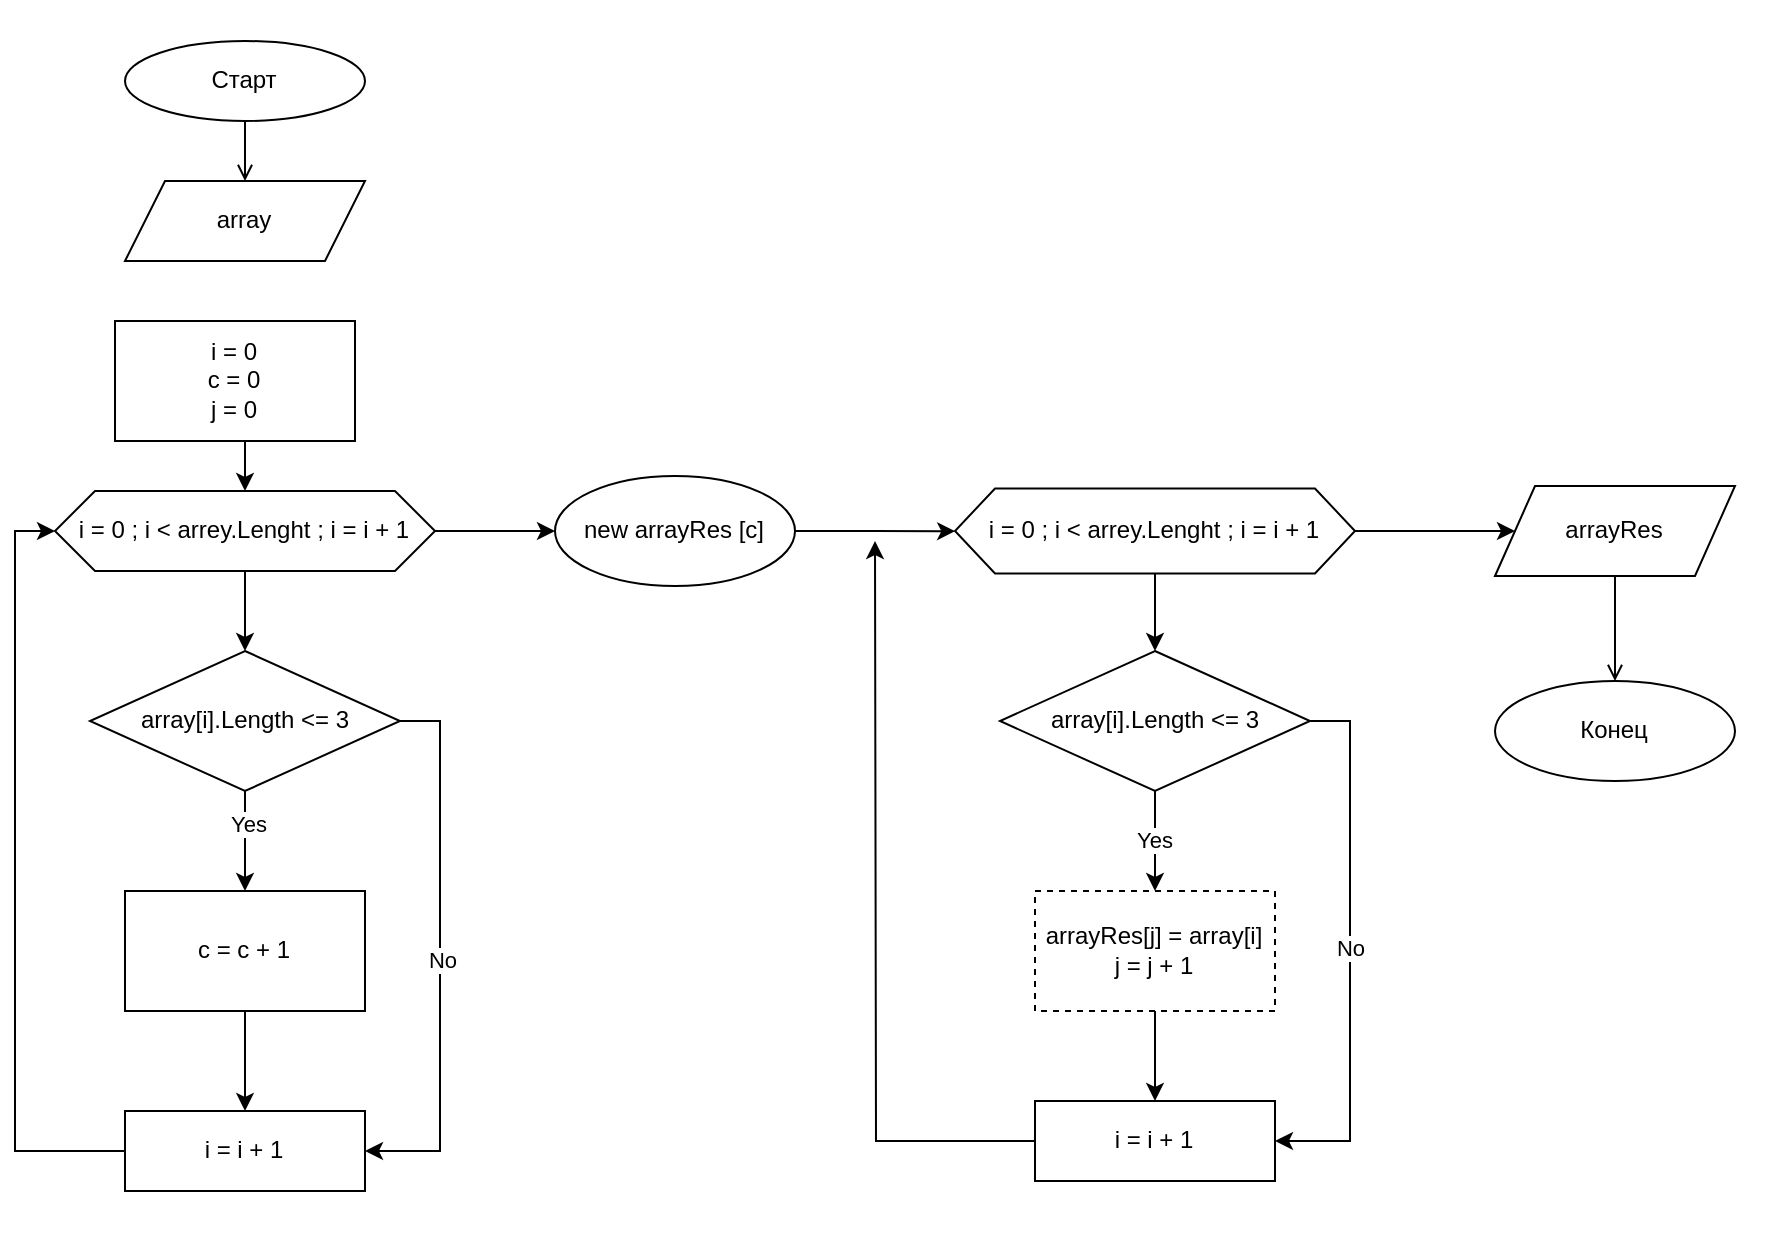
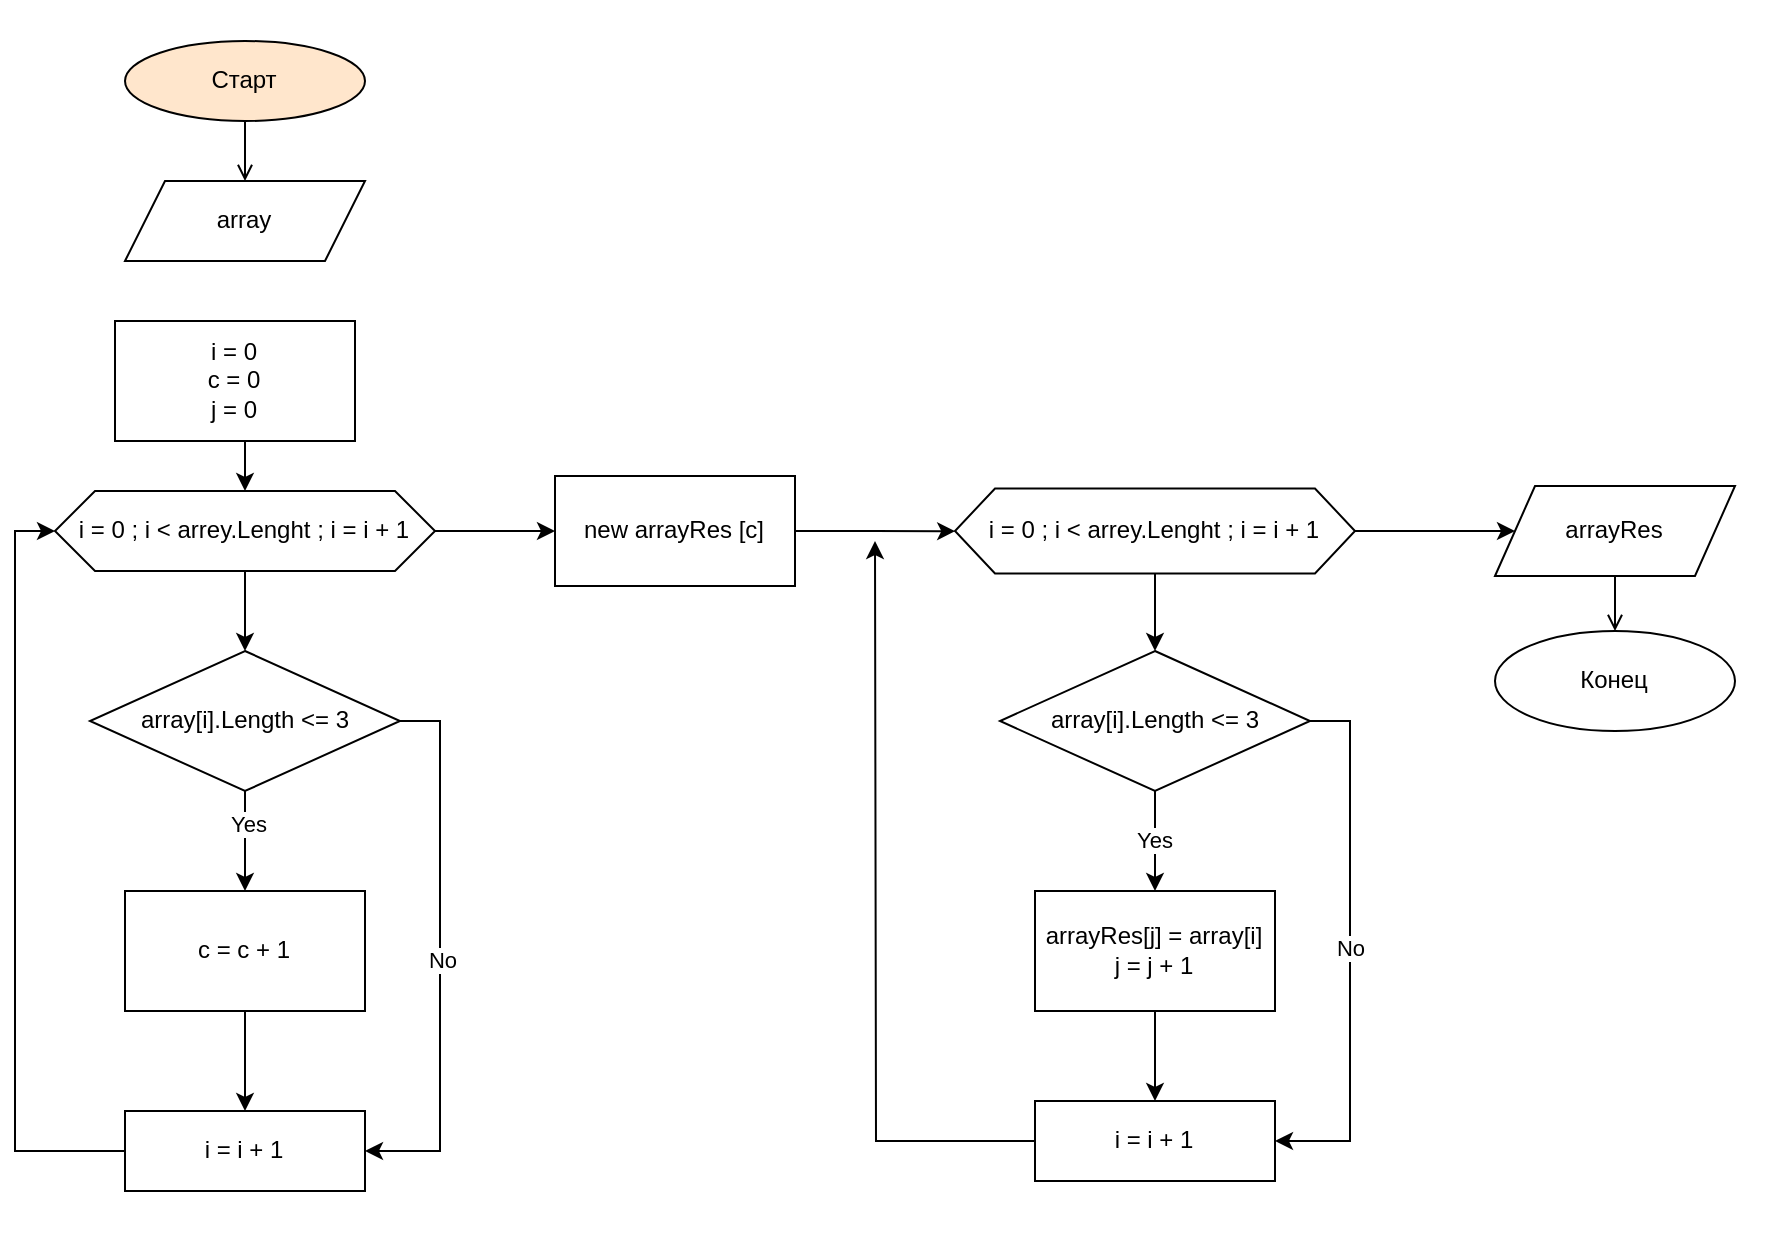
- <mxCell id="3" value="Старт" style="ellipse;whiteSpace=wrap;html=1;" vertex="1" parent="1"><mxGeometry x="55" y="20" width="120" height="40" as="geometry" /></mxCell>
+ <mxCell id="3" value="Старт" style="ellipse;whiteSpace=wrap;html=1;fillColor=#ffe6cc;" vertex="1" parent="1"><mxGeometry x="55" y="20" width="120" height="40" as="geometry" /></mxCell>
- <mxCell id="20" value="new arrayRes [c]" style="ellipse;whiteSpace=wrap;html=1;" vertex="1" parent="1"><mxGeometry x="270" y="237.5" width="120" height="55" as="geometry" /></mxCell>
+ <mxCell id="20" value="new arrayRes [c]" style="rounded=0;whiteSpace=wrap;html=1;" vertex="1" parent="1"><mxGeometry x="270" y="237.5" width="120" height="55" as="geometry" /></mxCell>
- <mxCell id="33" value="Конец" style="ellipse;whiteSpace=wrap;html=1;" vertex="1" parent="1"><mxGeometry x="740" y="340" width="120" height="50" as="geometry" /></mxCell>
+ <mxCell id="33" value="Конец" style="ellipse;whiteSpace=wrap;html=1;" vertex="1" parent="1"><mxGeometry x="740" y="315" width="120" height="50" as="geometry" /></mxCell>
- <mxCell id="30" value="arrayRes[j] = array[i]&lt;br&gt;j = j + 1" style="rounded=0;whiteSpace=wrap;html=1;dashed=1;" vertex="1" parent="1"><mxGeometry x="510" y="445" width="120" height="60" as="geometry" /></mxCell>
+ <mxCell id="30" value="arrayRes[j] = array[i]&lt;br&gt;j = j + 1" style="rounded=0;whiteSpace=wrap;html=1;" vertex="1" parent="1"><mxGeometry x="510" y="445" width="120" height="60" as="geometry" /></mxCell>
